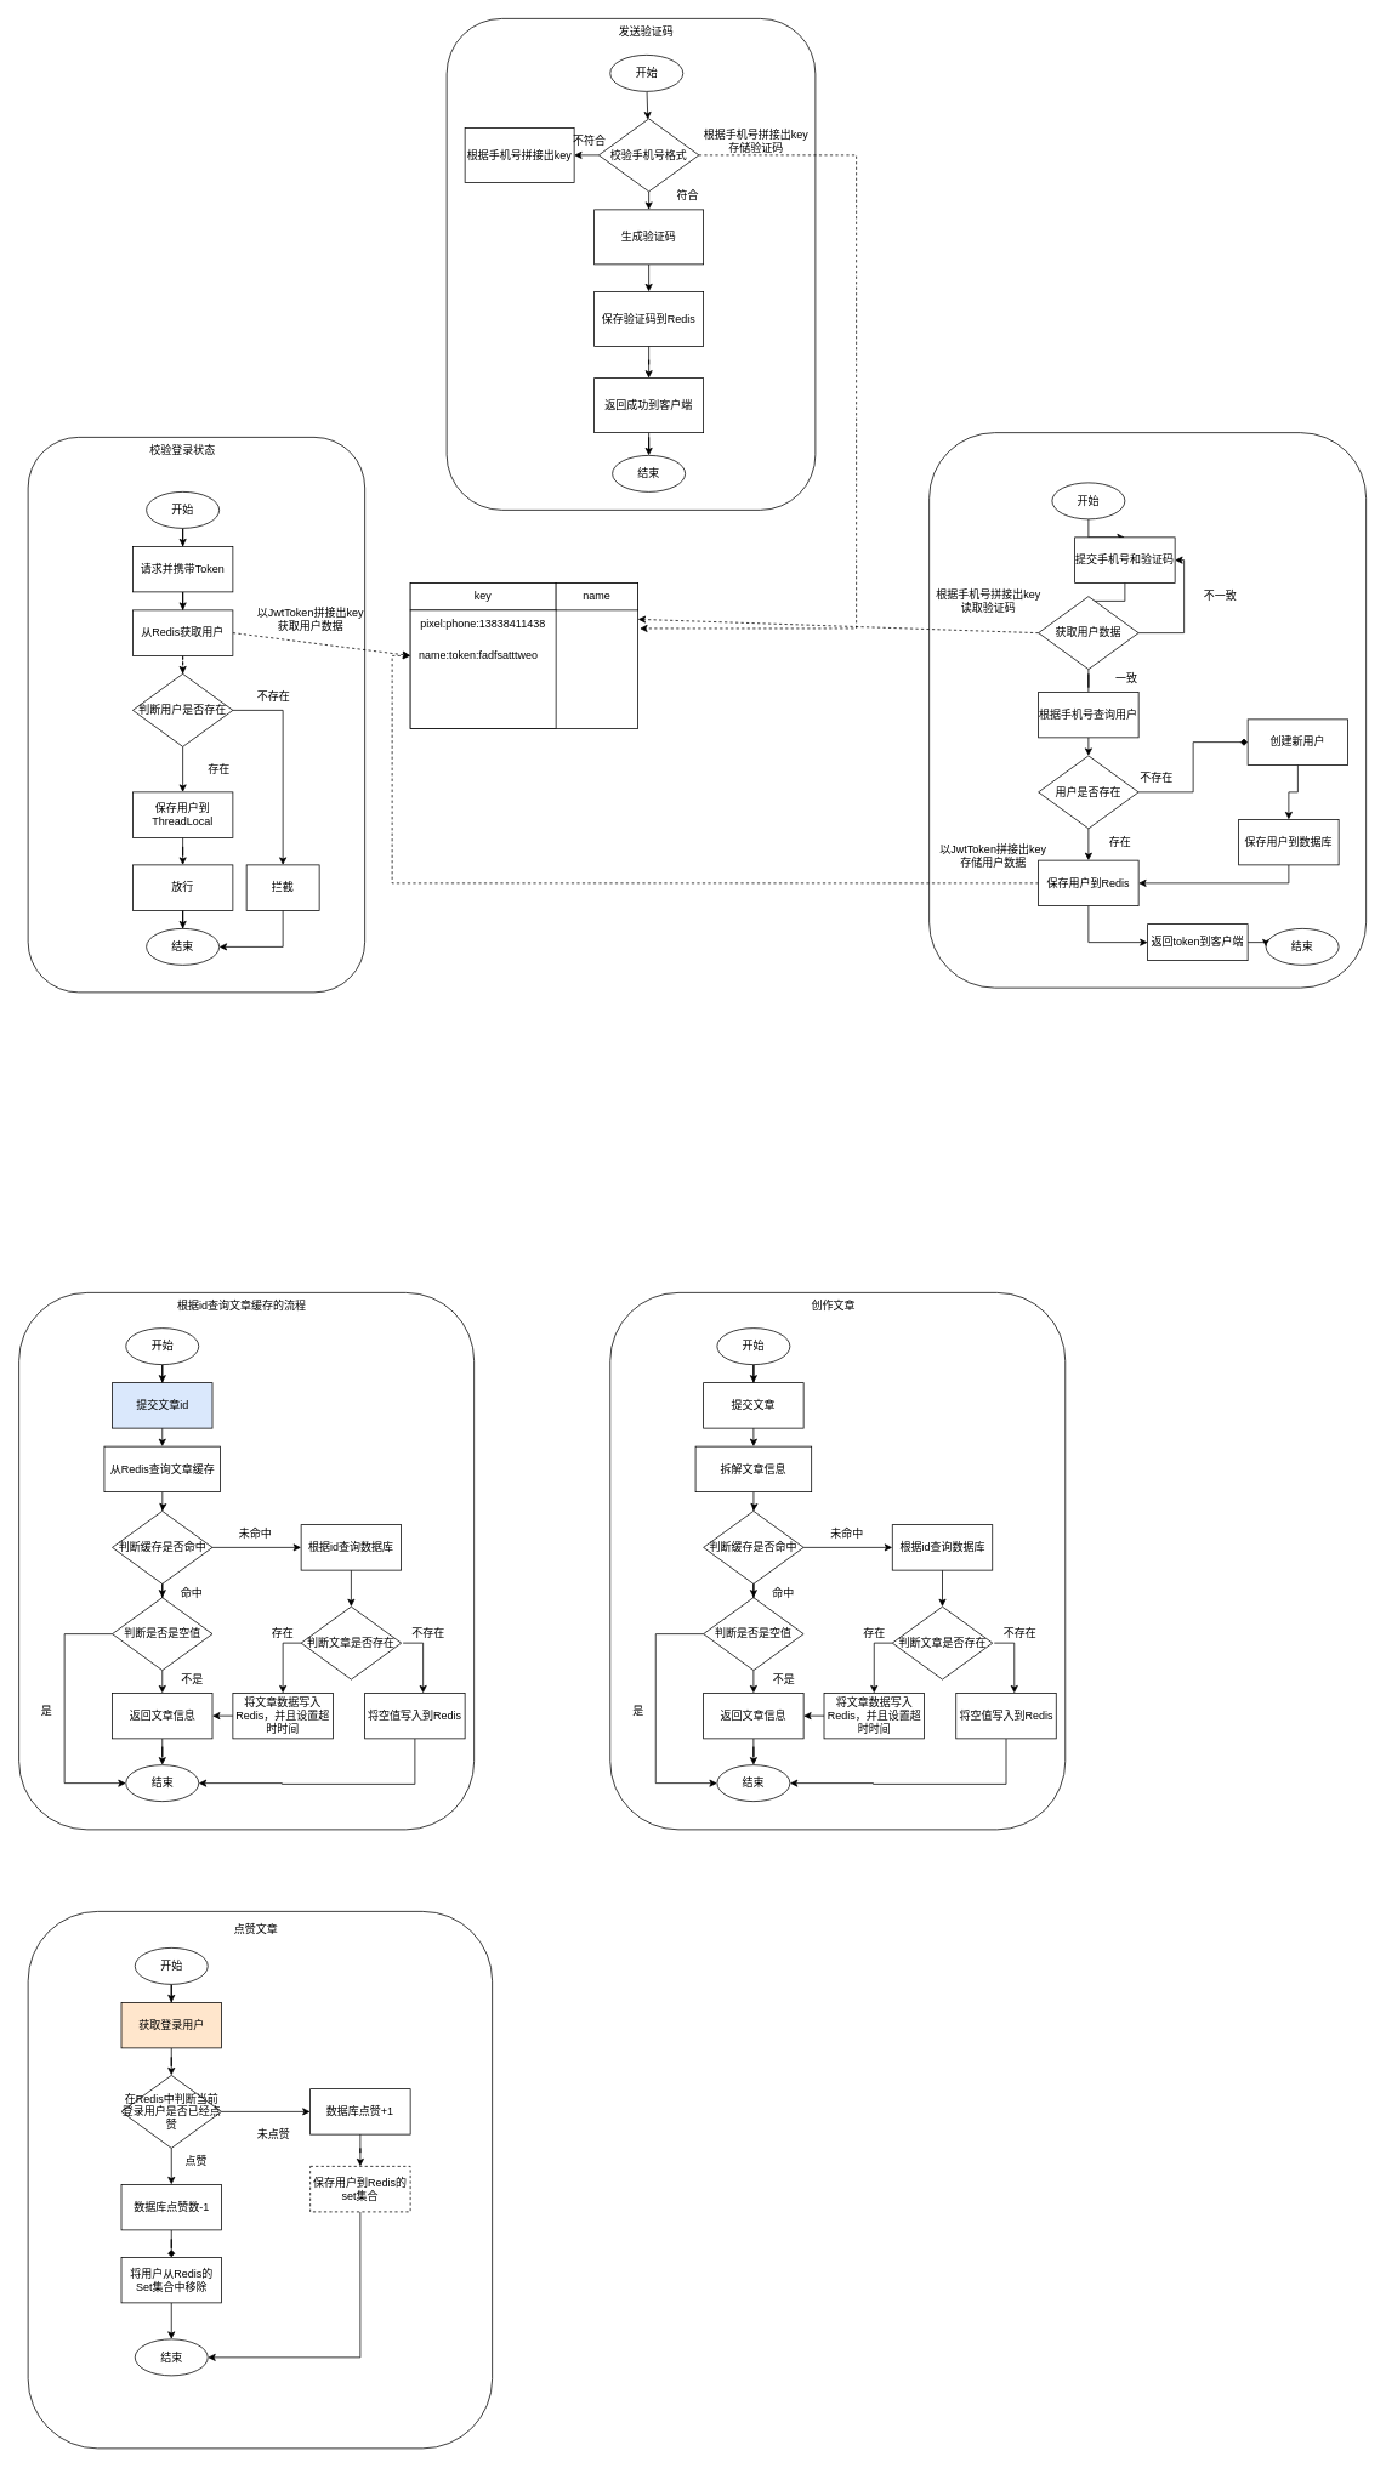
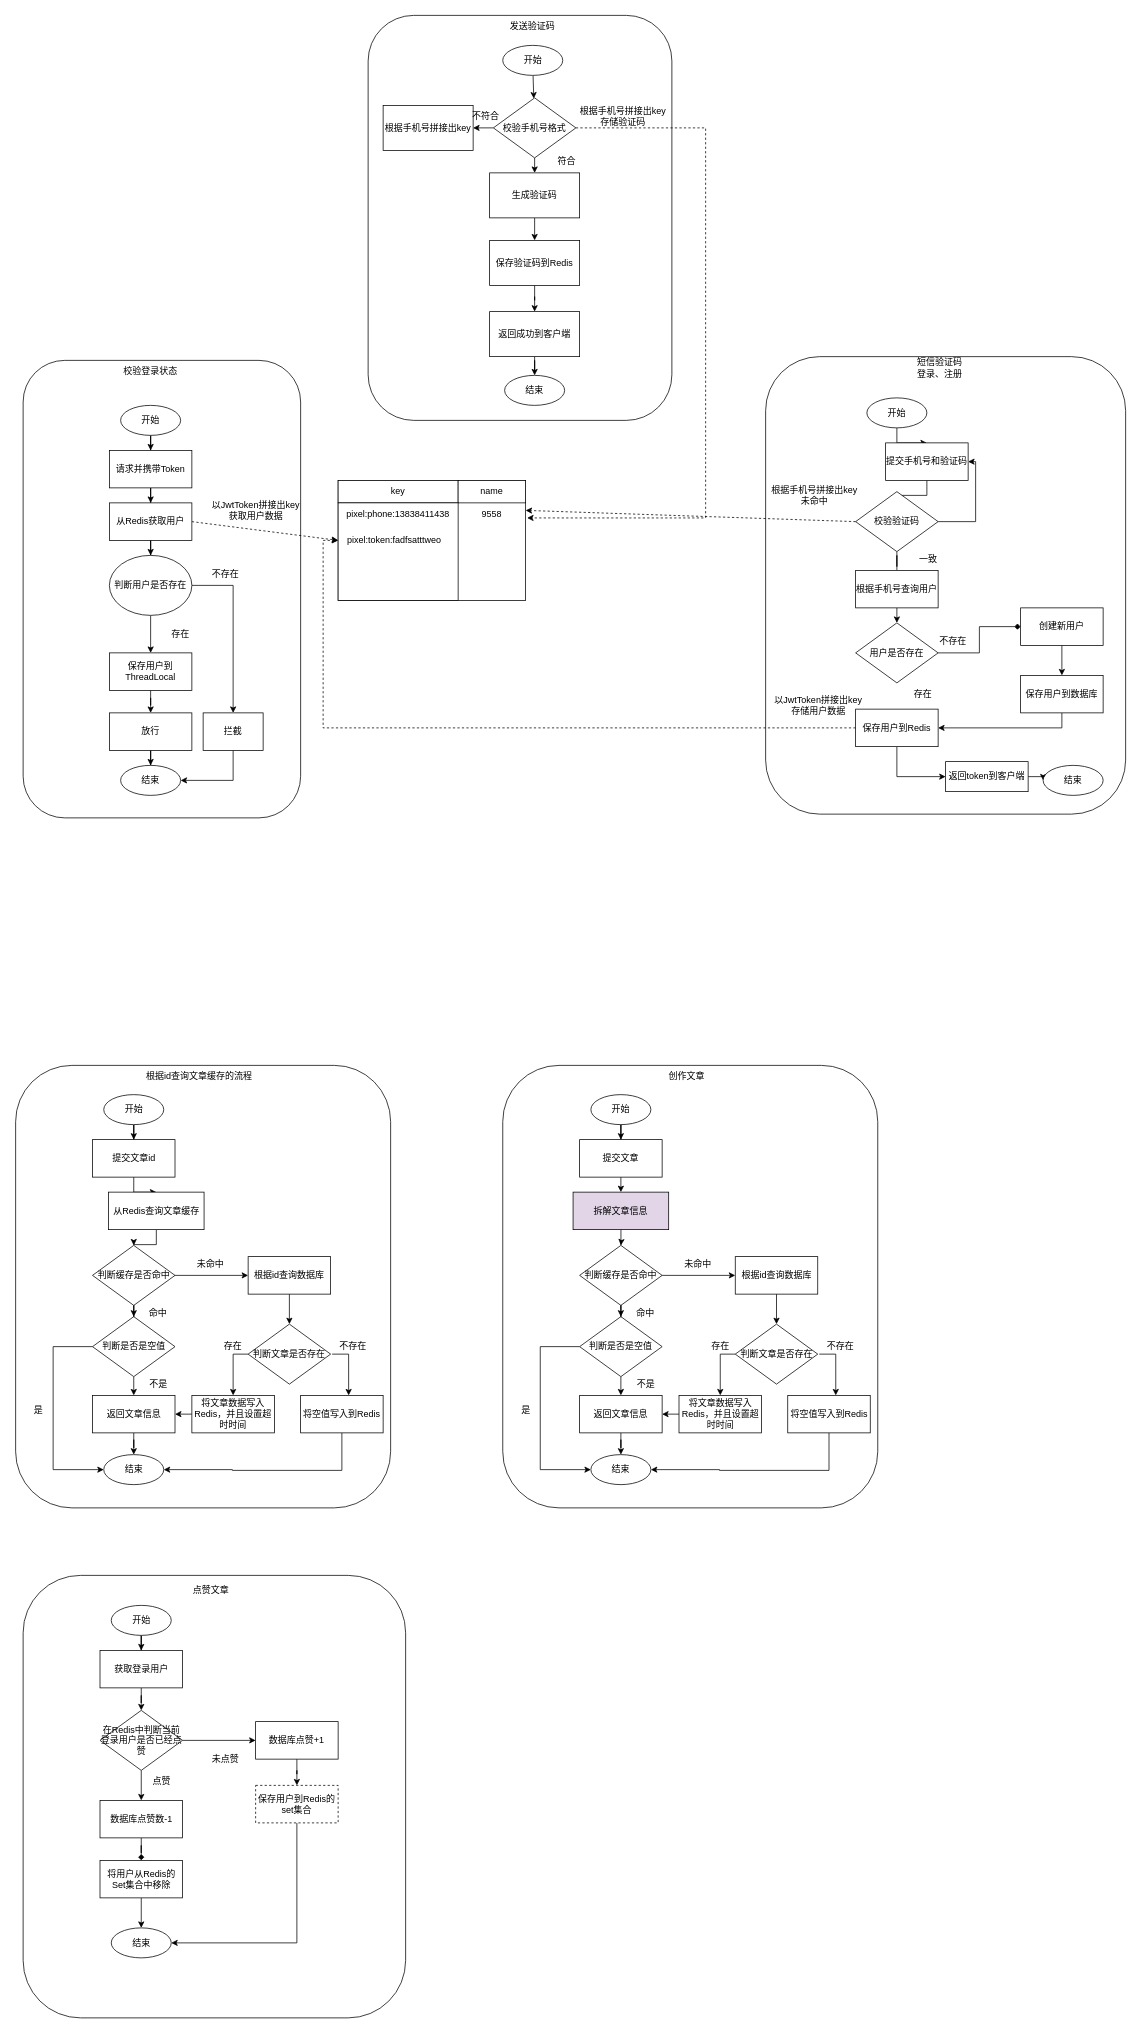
+ <mxCell id="24" value="短信验证码登录、注册" style="text;html=1;strokeColor=none;fillColor=none;align=center;verticalAlign=middle;whiteSpace=wrap;rounded=0;" parent="1" vertex="1"><mxGeometry x="1220" y="475" width="65" height="30" as="geometry" /></mxCell>
- <mxCell id="33" value="不一致" style="text;html=1;strokeColor=none;fillColor=none;align=center;verticalAlign=middle;whiteSpace=wrap;rounded=0;" parent="1" vertex="1"><mxGeometry x="1310" y="640" width="60" height="30" as="geometry" /></mxCell>
- <mxCell id="43" value="根据手机号拼接出key&lt;br&gt;读取验证码" style="text;html=1;align=center;verticalAlign=middle;resizable=0;points=[];autosize=1;strokeColor=none;fillColor=none;" parent="1" vertex="1"><mxGeometry x="1015" y="640" width="140" height="40" as="geometry" /></mxCell>
+ <mxCell id="43" value="根据手机号拼接出key&lt;br&gt;未命中" style="text;html=1;align=center;verticalAlign=middle;resizable=0;points=[];autosize=1;strokeColor=none;fillColor=none;" parent="1" vertex="1"><mxGeometry x="1015" y="640" width="140" height="40" as="geometry" /></mxCell>
+ <mxCell id="42" value="9558" style="text;html=1;strokeColor=none;fillColor=none;align=center;verticalAlign=middle;whiteSpace=wrap;rounded=0;" parent="1" vertex="1"><mxGeometry x="620" y="670" width="70" height="30" as="geometry" /></mxCell>
- <mxCell id="32" value="获取用户数据" style="rhombus;whiteSpace=wrap;html=1;" parent="1" vertex="1"><mxGeometry x="1140" y="655" width="110" height="80" as="geometry" /></mxCell>
+ <mxCell id="32" value="校验验证码" style="rhombus;whiteSpace=wrap;html=1;" parent="1" vertex="1"><mxGeometry x="1140" y="655" width="110" height="80" as="geometry" /></mxCell>
- <mxCell id="41" value="name:token:fadfsatttweo" style="text;html=1;strokeColor=none;fillColor=none;align=center;verticalAlign=middle;whiteSpace=wrap;rounded=0;" parent="1" vertex="1"><mxGeometry x="450" y="705" width="150" height="30" as="geometry" /></mxCell>
+ <mxCell id="41" value="pixel:token:fadfsatttweo" style="text;html=1;strokeColor=none;fillColor=none;align=center;verticalAlign=middle;whiteSpace=wrap;rounded=0;" parent="1" vertex="1"><mxGeometry x="450" y="705" width="150" height="30" as="geometry" /></mxCell>
- <mxCell id="7" value="" style="edgeStyle=orthogonalEdgeStyle;rounded=0;orthogonalLoop=1;jettySize=auto;html=1;dashed=1;" parent="1" source="9" target="12" edge="1"><mxGeometry relative="1" as="geometry" /></mxCell>
+ <mxCell id="7" value="" style="edgeStyle=orthogonalEdgeStyle;rounded=0;orthogonalLoop=1;jettySize=auto;html=1;" parent="1" source="9" target="12" edge="1"><mxGeometry relative="1" as="geometry" /></mxCell>
- <mxCell id="12" value="判断用户是否存在" style="rhombus;whiteSpace=wrap;html=1;" parent="1" vertex="1"><mxGeometry x="145" y="740" width="110" height="80" as="geometry" /></mxCell>
+ <mxCell id="12" value="判断用户是否存在" style="ellipse;whiteSpace=wrap;html=1;" parent="1" vertex="1"><mxGeometry x="145" y="740" width="110" height="80" as="geometry" /></mxCell>
- <mxCell id="52" value="创建新用户" style="rounded=0;whiteSpace=wrap;html=1;" parent="1" vertex="1"><mxGeometry x="1370" y="790" width="110" height="50" as="geometry" /></mxCell>
+ <mxCell id="52" value="创建新用户" style="rounded=0;whiteSpace=wrap;html=1;" parent="1" vertex="1"><mxGeometry x="1360" y="810" width="110" height="50" as="geometry" /></mxCell>
- <mxCell id="45" value="" style="edgeStyle=none;rounded=0;orthogonalLoop=1;jettySize=auto;html=1;" parent="1" source="47" target="50" edge="1"><mxGeometry relative="1" as="geometry" /></mxCell>
- <mxCell id="86" value="提交文章id" style="rounded=0;whiteSpace=wrap;html=1;fillColor=#dae8fc;" parent="1" vertex="1"><mxGeometry x="122.5" y="1519" width="110" height="50" as="geometry" /></mxCell>
+ <mxCell id="86" value="提交文章id" style="rounded=0;whiteSpace=wrap;html=1;" parent="1" vertex="1"><mxGeometry x="122.5" y="1519" width="110" height="50" as="geometry" /></mxCell>
- <mxCell id="88" value="从Redis查询文章缓存" style="rounded=0;whiteSpace=wrap;html=1;" parent="1" vertex="1"><mxGeometry x="113.75" y="1589" width="127.5" height="50" as="geometry" /></mxCell>
+ <mxCell id="88" value="从Redis查询文章缓存" style="rounded=0;whiteSpace=wrap;html=1;" parent="1" vertex="1"><mxGeometry x="143.75" y="1589" width="127.5" height="50" as="geometry" /></mxCell>
- <mxCell id="120" value="拆解文章信息" style="rounded=0;whiteSpace=wrap;html=1;" parent="1" vertex="1"><mxGeometry x="763.25" y="1589" width="127.5" height="50" as="geometry" /></mxCell>
+ <mxCell id="120" value="拆解文章信息" style="rounded=0;whiteSpace=wrap;html=1;fillColor=#e1d5e7;" parent="1" vertex="1"><mxGeometry x="763.25" y="1589" width="127.5" height="50" as="geometry" /></mxCell>
- <mxCell id="148" value="获取登录用户" style="rounded=0;whiteSpace=wrap;html=1;fillColor=#ffe6cc;" vertex="1" parent="1"><mxGeometry x="132.5" y="2200" width="110" height="50" as="geometry" /></mxCell>
+ <mxCell id="148" value="获取登录用户" style="rounded=0;whiteSpace=wrap;html=1;" vertex="1" parent="1"><mxGeometry x="132.5" y="2200" width="110" height="50" as="geometry" /></mxCell>
